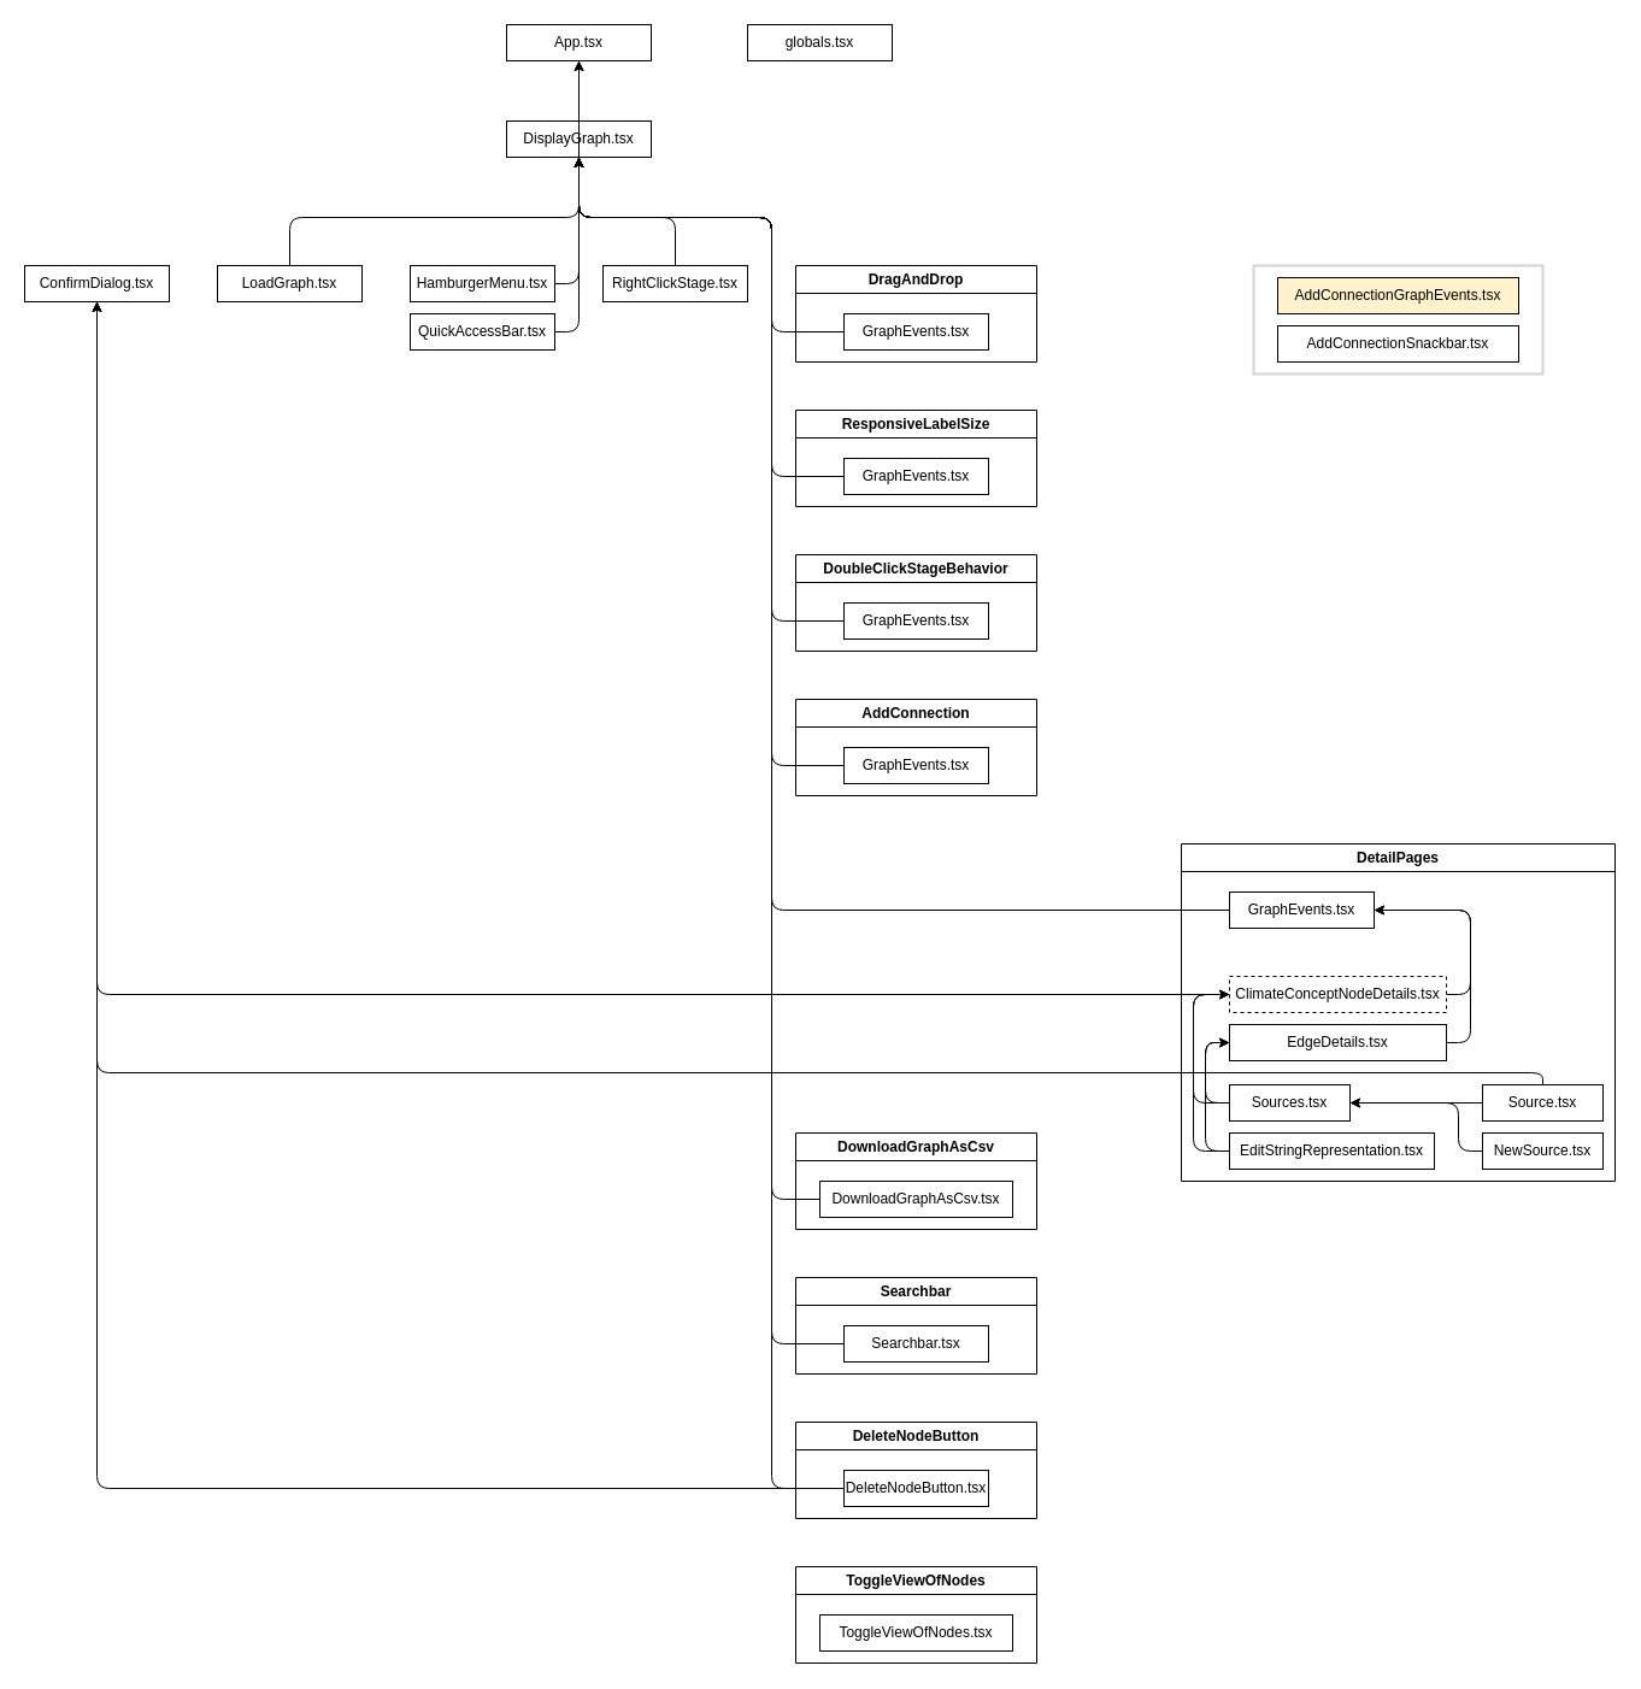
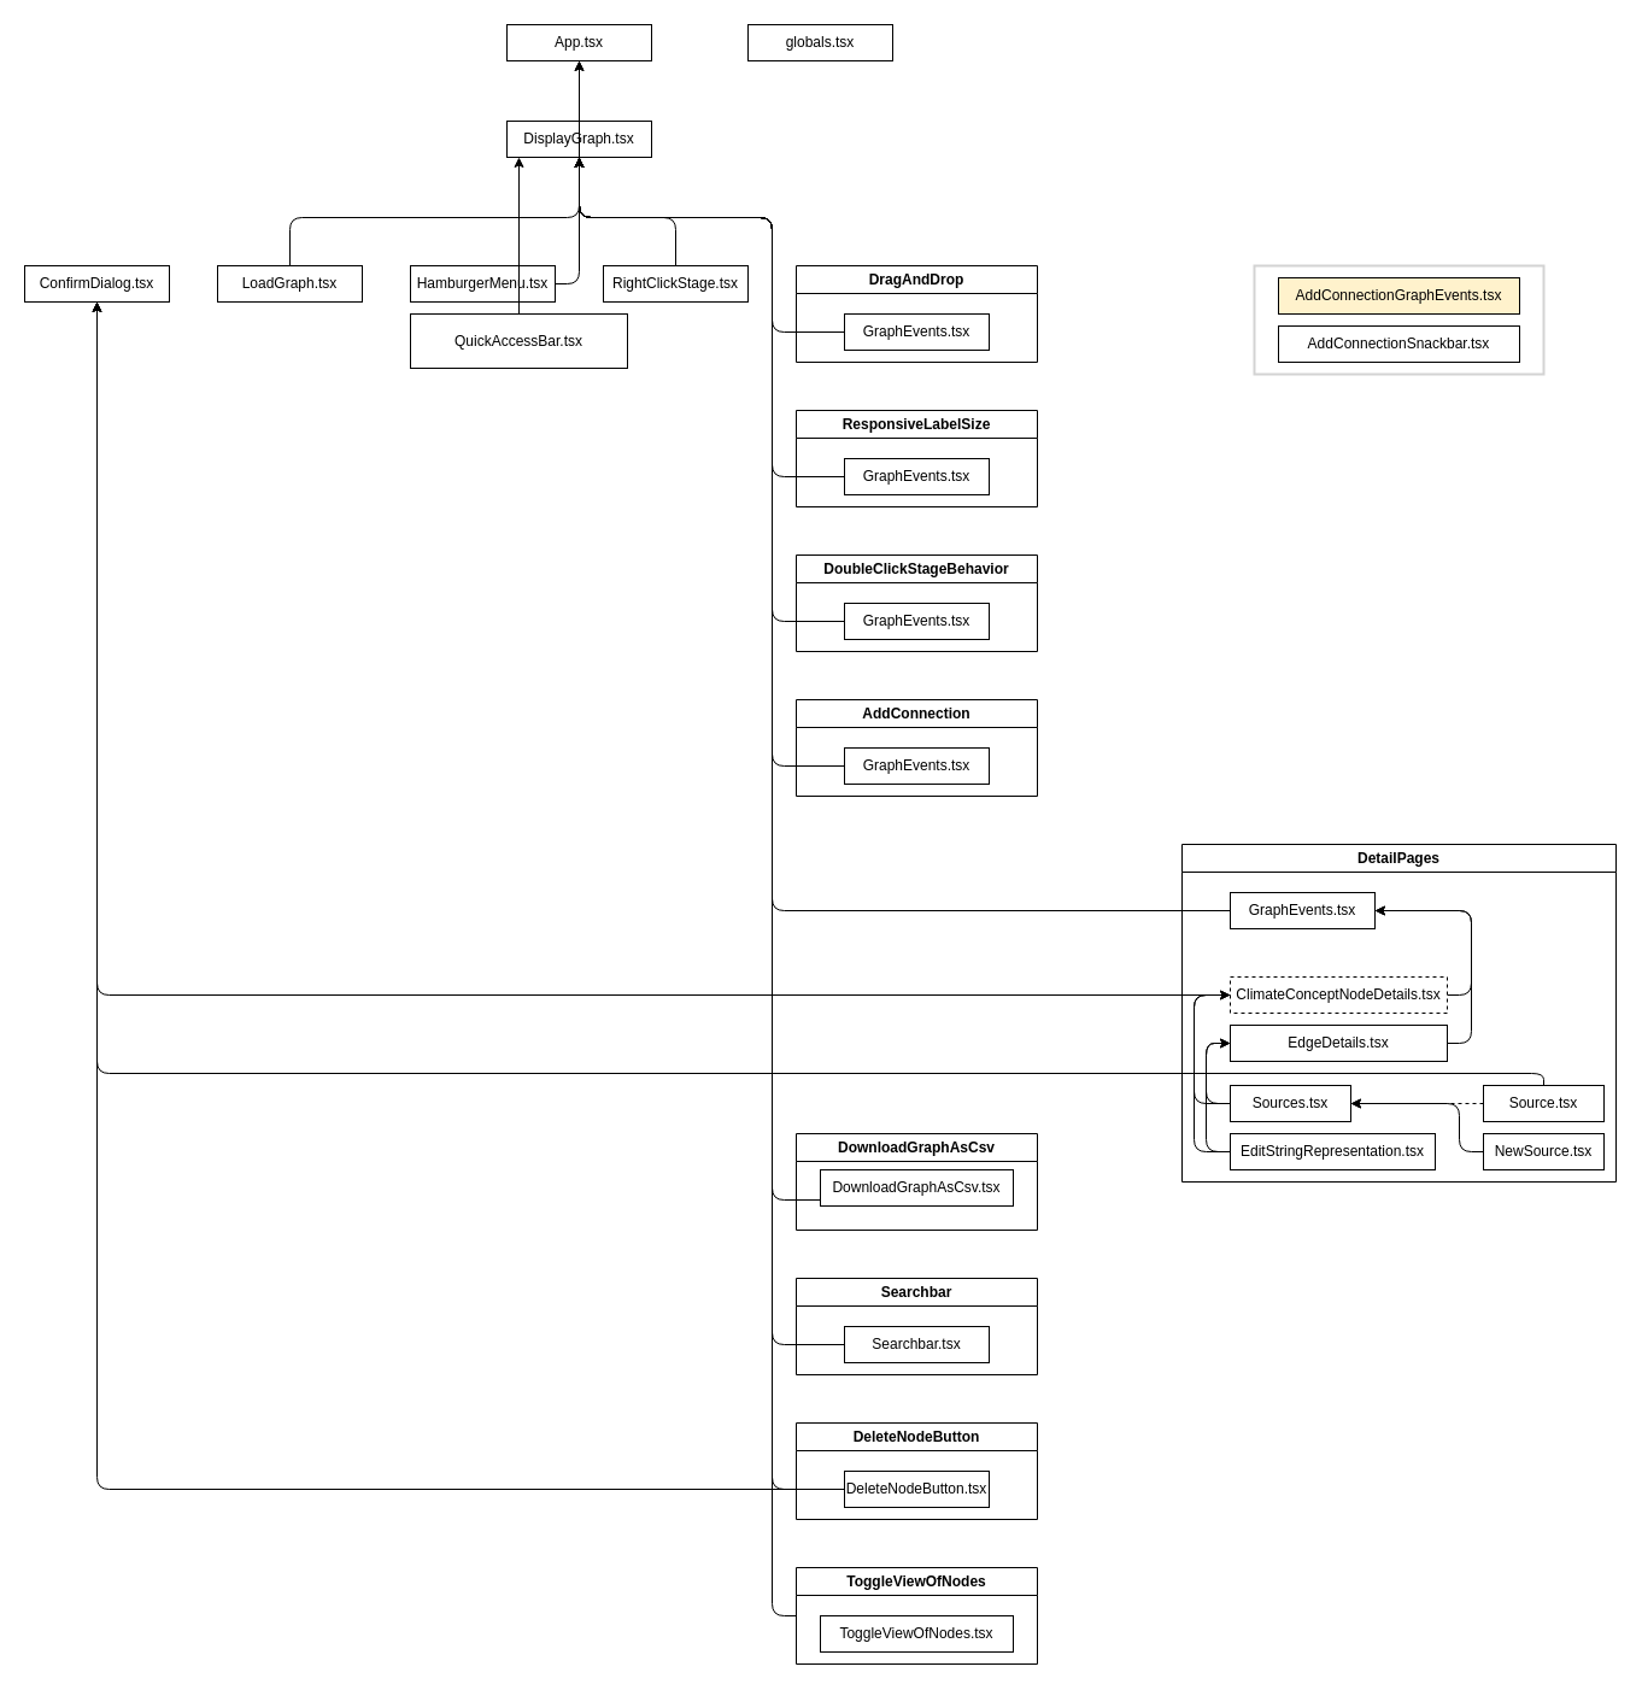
- <mxCell id="10" value="QuickAccessBar.tsx" style="rounded=0;whiteSpace=wrap;html=1;" parent="1" vertex="1"><mxGeometry x="340" y="260" width="120" height="30" as="geometry" /></mxCell>
+ <mxCell id="10" value="QuickAccessBar.tsx" style="rounded=0;whiteSpace=wrap;html=1;" parent="1" vertex="1"><mxGeometry x="340" y="260" width="180" height="45" as="geometry" /></mxCell>
- <mxCell id="38" style="edgeStyle=orthogonalEdgeStyle;html=1;" parent="26" source="39" target="34" edge="1"><mxGeometry relative="1" as="geometry" /></mxCell>
+ <mxCell id="38" style="edgeStyle=orthogonalEdgeStyle;html=1;dashed=1;" parent="26" source="39" target="34" edge="1"><mxGeometry relative="1" as="geometry" /></mxCell>
- <mxCell id="44" value="DownloadGraphAsCsv.tsx" style="rounded=0;whiteSpace=wrap;html=1;" parent="43" vertex="1"><mxGeometry x="20" y="40" width="160" height="30" as="geometry" /></mxCell>
+ <mxCell id="44" value="DownloadGraphAsCsv.tsx" style="rounded=0;whiteSpace=wrap;html=1;" parent="43" vertex="1"><mxGeometry x="20" y="30" width="160" height="30" as="geometry" /></mxCell>
+ <mxCell id="54" style="edgeStyle=orthogonalEdgeStyle;html=1;" parent="1" source="55" target="4" edge="1"><mxGeometry relative="1" as="geometry"><Array as="points"><mxPoint x="640" y="1340" /><mxPoint x="640" y="180" /><mxPoint x="480" y="180" /></Array></mxGeometry></mxCell>
